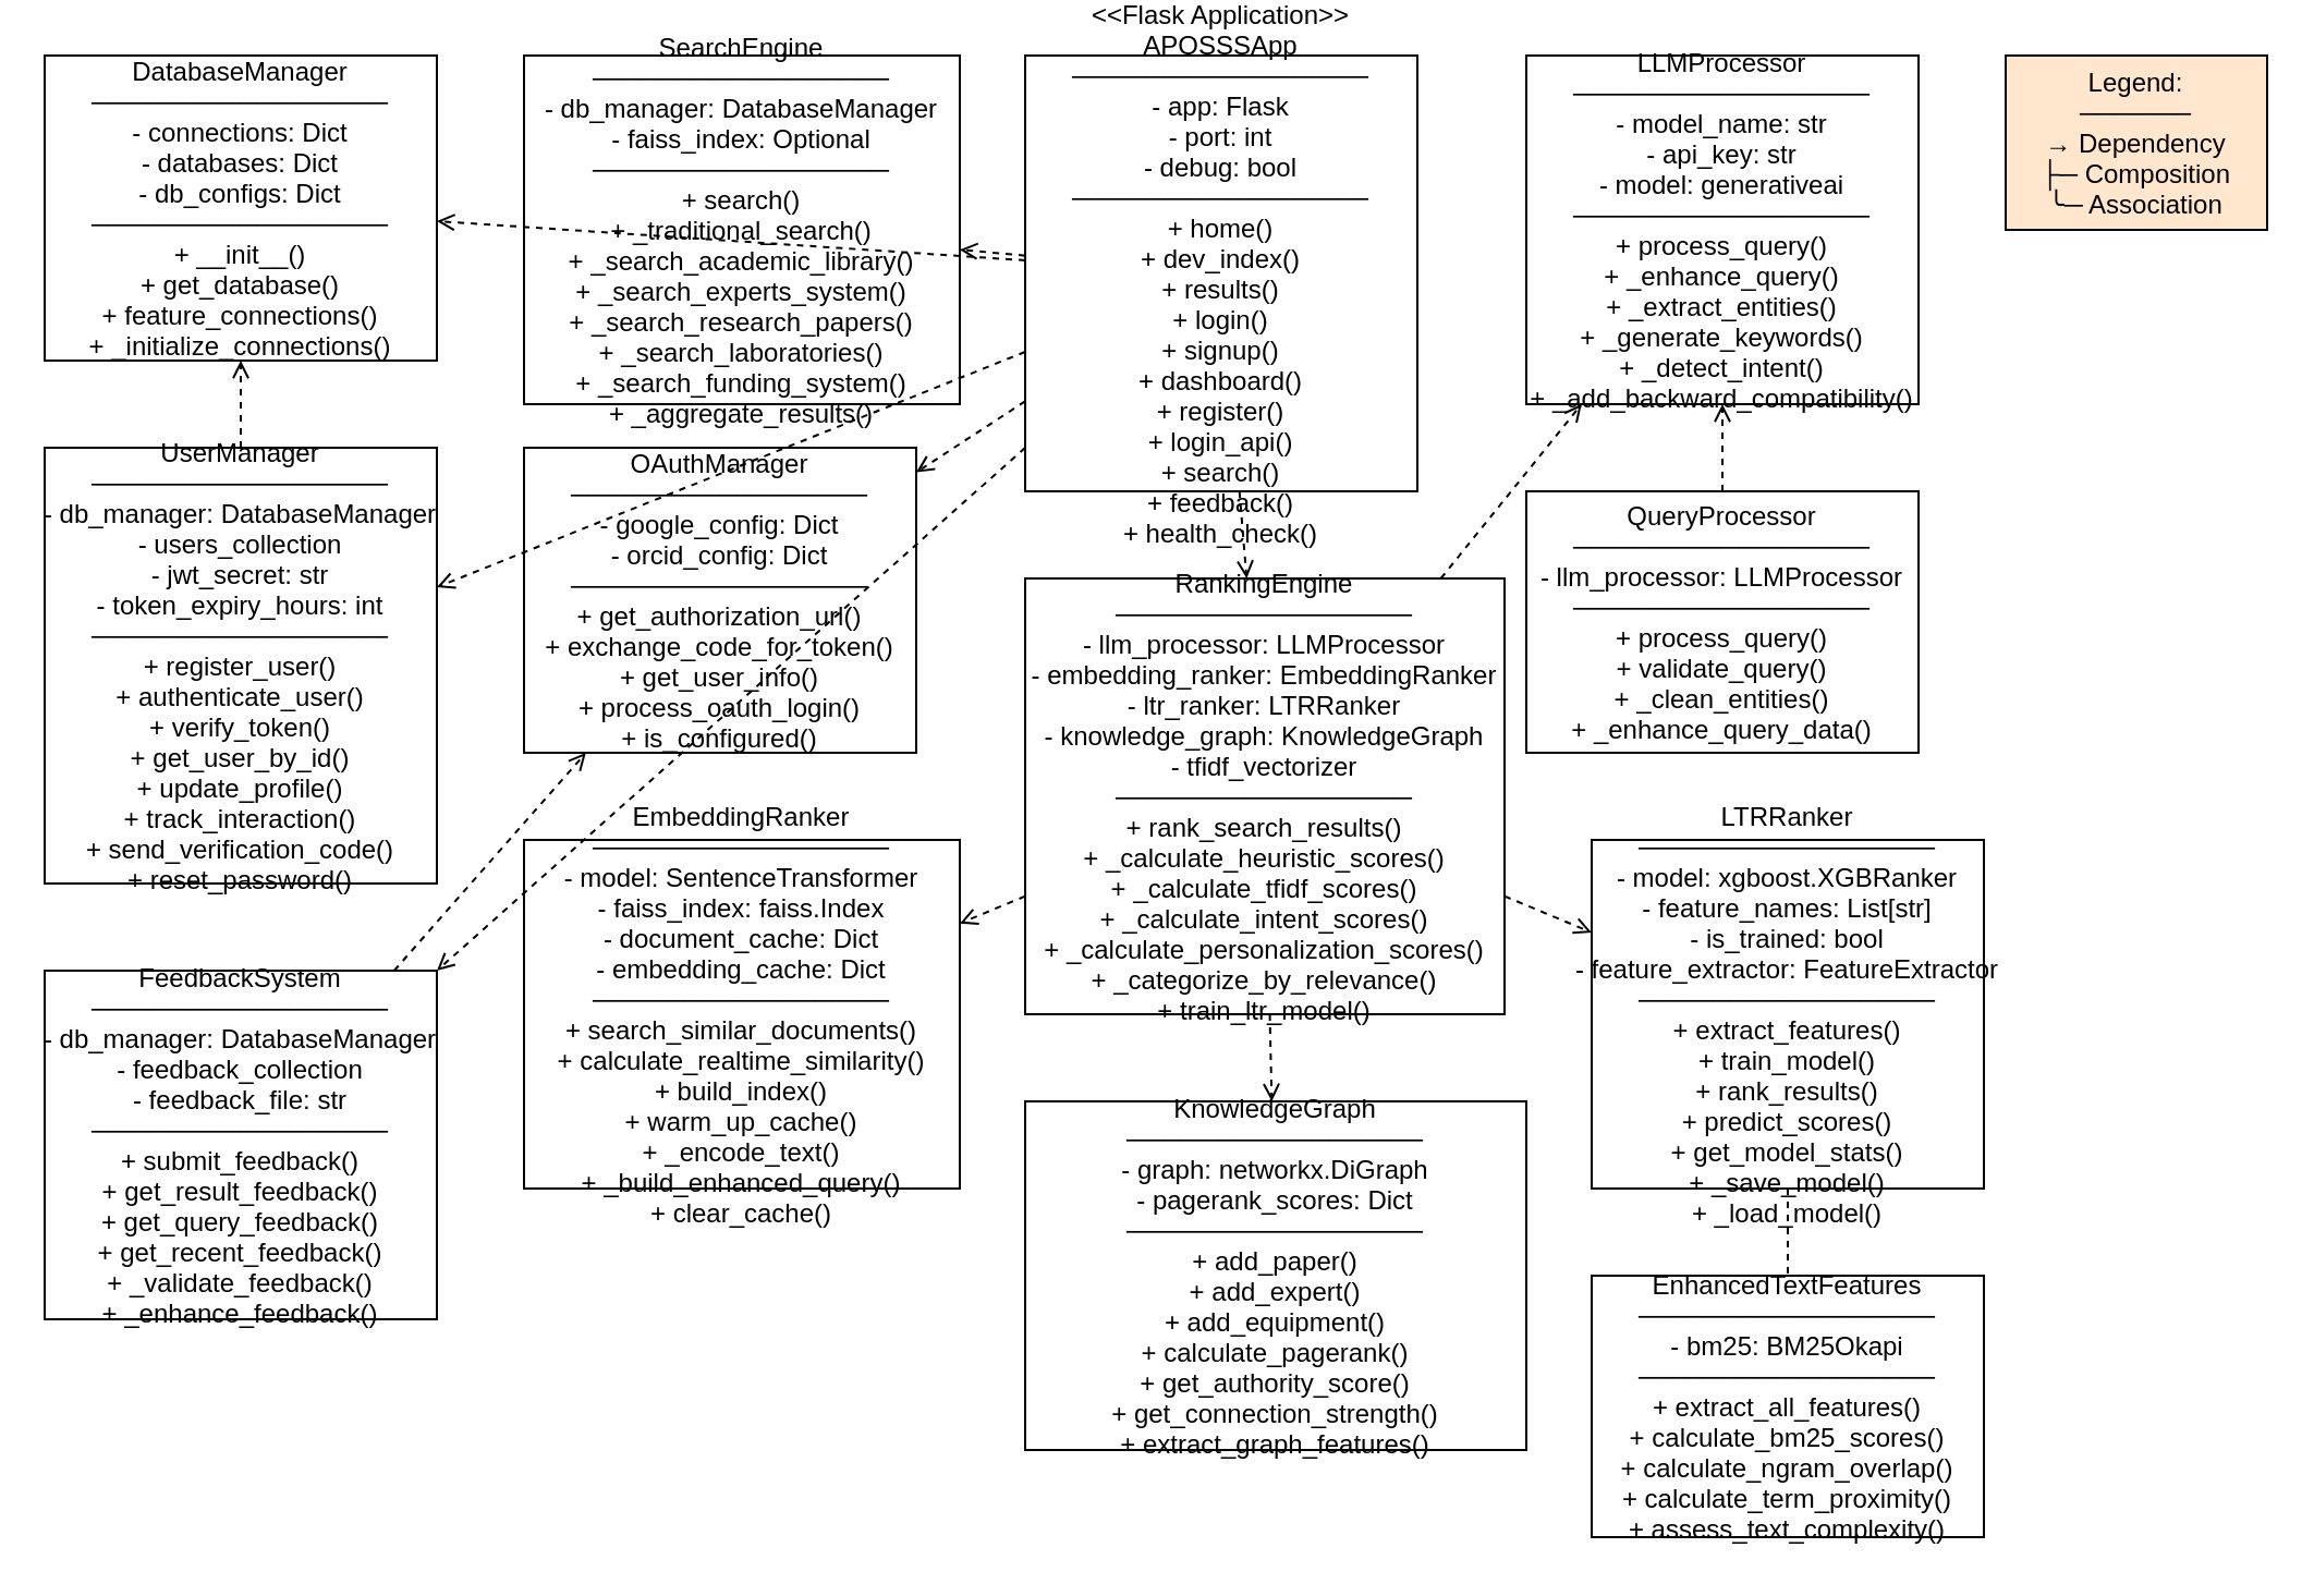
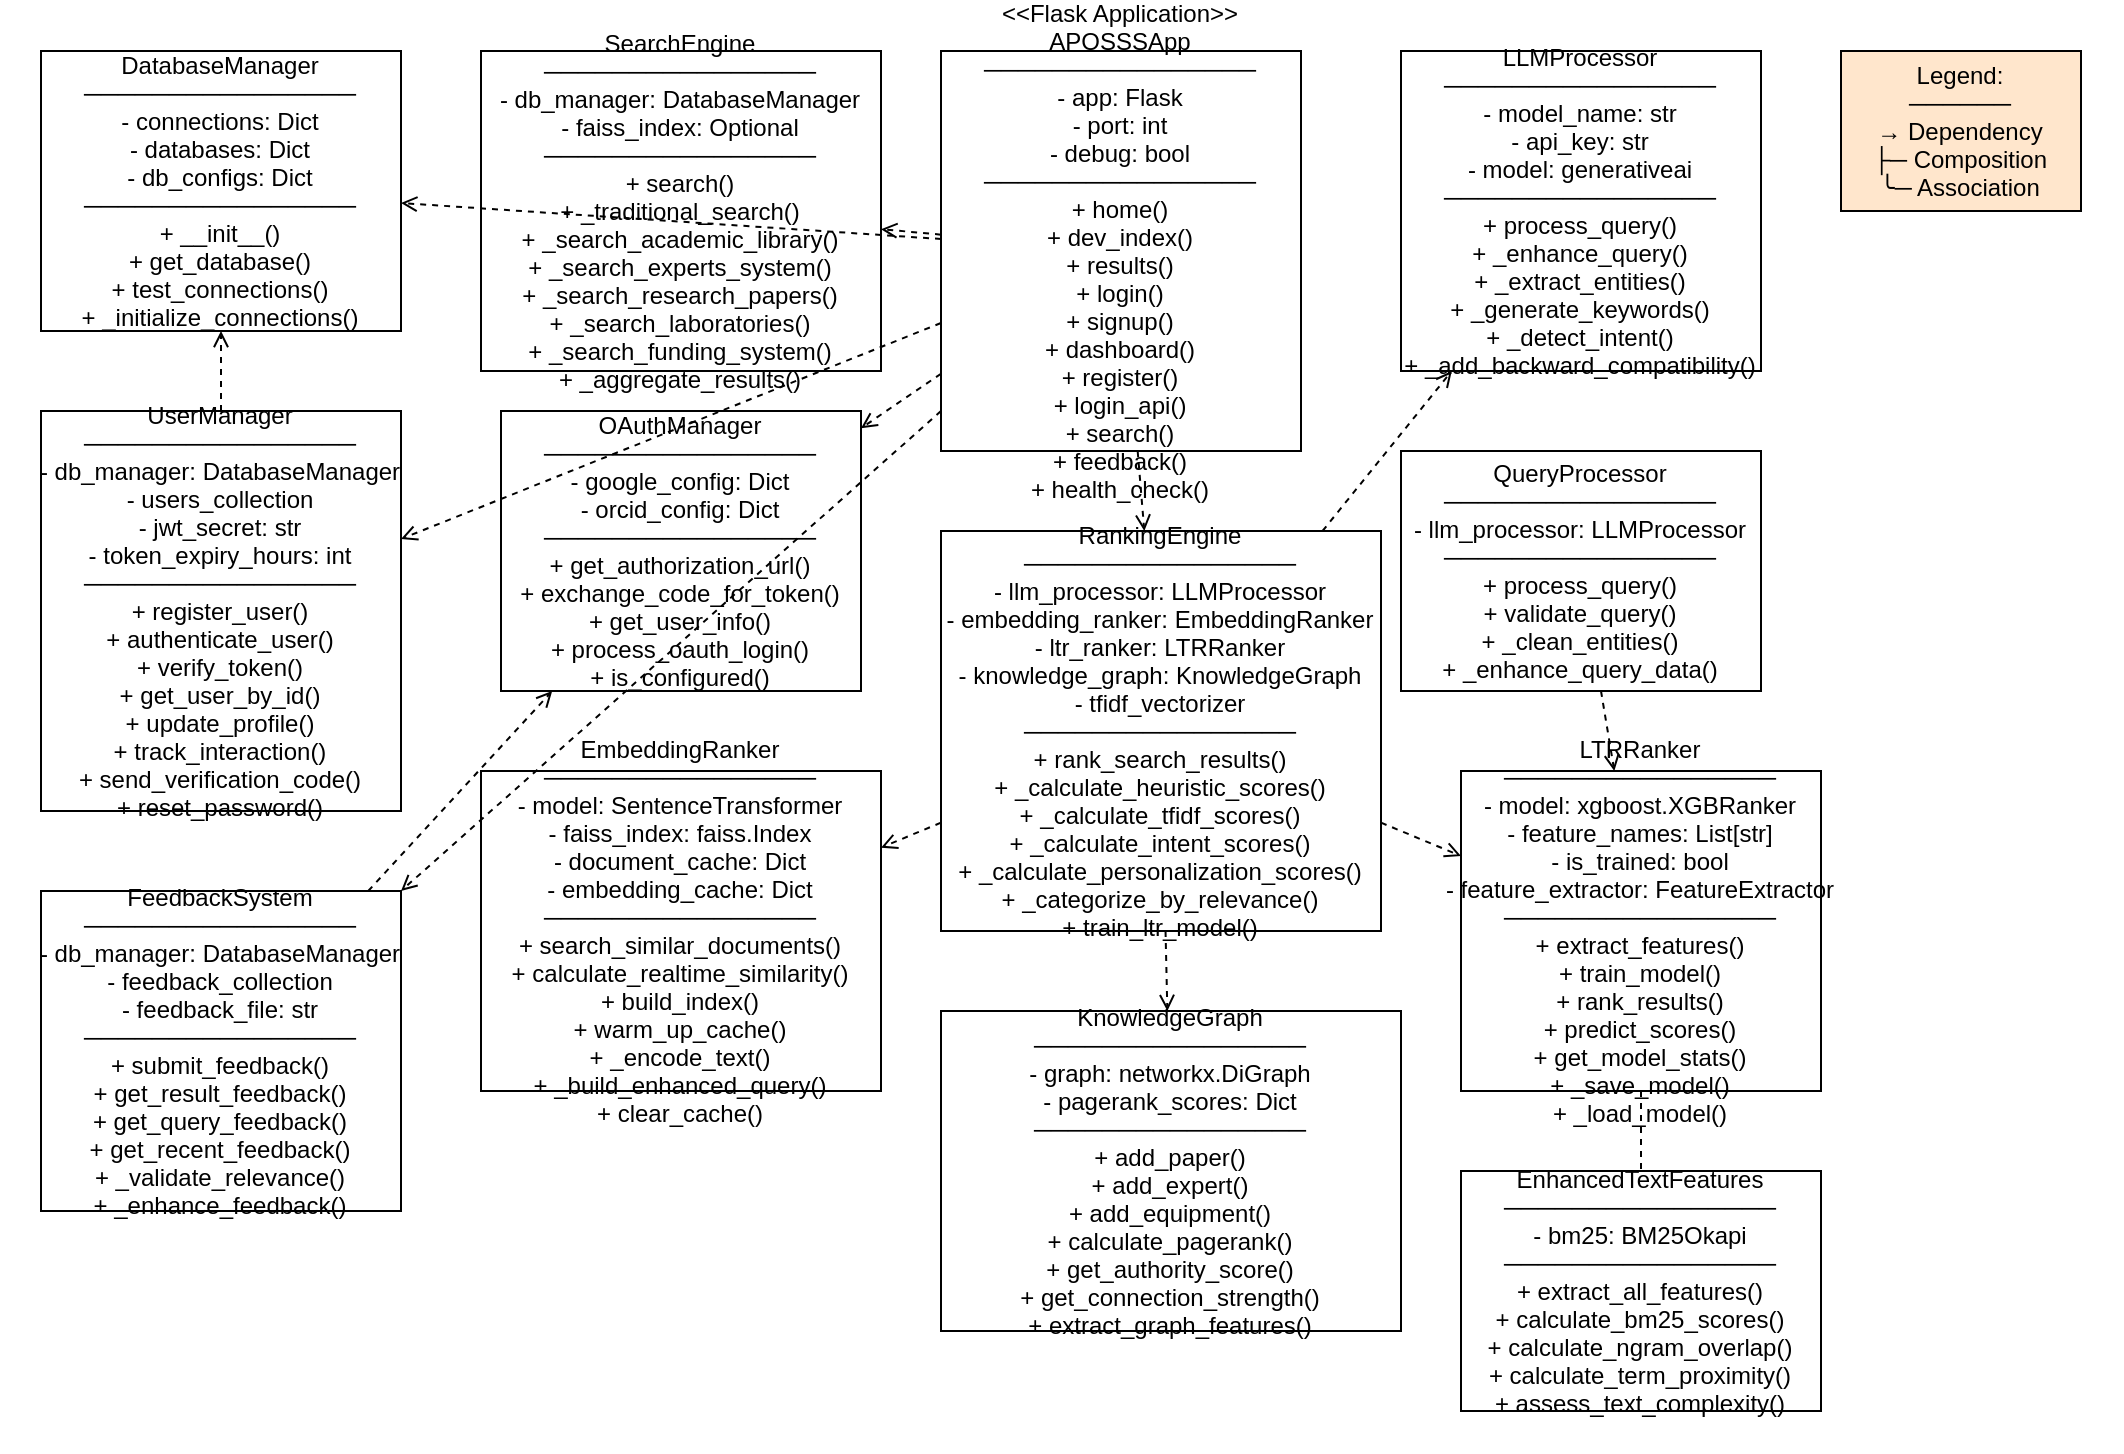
- <mxCell id="3" value="DatabaseManager&#10;────────────────&#10;- connections: Dict&#10;- databases: Dict&#10;- db_configs: Dict&#10;────────────────&#10;+ __init__()&#10;+ get_database()&#10;+ feature_connections()&#10;+ _initialize_connections()" vertex="1" parent="1"><mxGeometry x="20" y="20" width="180" height="140" as="geometry" /></mxCell>
+ <mxCell id="3" value="DatabaseManager&#10;────────────────&#10;- connections: Dict&#10;- databases: Dict&#10;- db_configs: Dict&#10;────────────────&#10;+ __init__()&#10;+ get_database()&#10;+ test_connections()&#10;+ _initialize_connections()" vertex="1" parent="1"><mxGeometry x="20" y="20" width="180" height="140" as="geometry" /></mxCell>
- <mxCell id="22" value="" style="endArrow=open;endFill=0;dashed=1;" edge="1" parent="1" source="7" target="6"><mxGeometry relative="1" as="geometry" /></mxCell>
+ <mxCell id="22" value="" style="endArrow=open;endFill=0;dashed=1;" edge="1" parent="1" source="7" target="10"><mxGeometry relative="1" as="geometry" /></mxCell>
- <mxCell id="5" value="OAuthManager&#10;────────────────&#10;- google_config: Dict&#10;- orcid_config: Dict&#10;────────────────&#10;+ get_authorization_url()&#10;+ exchange_code_for_token()&#10;+ get_user_info()&#10;+ process_oauth_login()&#10;+ is_configured()" vertex="1" parent="1"><mxGeometry x="240" y="200" width="180" height="140" as="geometry" /></mxCell>
+ <mxCell id="5" value="OAuthManager&#10;────────────────&#10;- google_config: Dict&#10;- orcid_config: Dict&#10;────────────────&#10;+ get_authorization_url()&#10;+ exchange_code_for_token()&#10;+ get_user_info()&#10;+ process_oauth_login()&#10;+ is_configured()" vertex="1" parent="1"><mxGeometry x="250" y="200" width="180" height="140" as="geometry" /></mxCell>
- <mxCell id="13" value="FeedbackSystem&#10;────────────────&#10;- db_manager: DatabaseManager&#10;- feedback_collection&#10;- feedback_file: str&#10;────────────────&#10;+ submit_feedback()&#10;+ get_result_feedback()&#10;+ get_query_feedback()&#10;+ get_recent_feedback()&#10;+ _validate_feedback()&#10;+ _enhance_feedback()" vertex="1" parent="1"><mxGeometry x="20" y="440" width="180" height="160" as="geometry" /></mxCell>
+ <mxCell id="13" value="FeedbackSystem&#10;────────────────&#10;- db_manager: DatabaseManager&#10;- feedback_collection&#10;- feedback_file: str&#10;────────────────&#10;+ submit_feedback()&#10;+ get_result_feedback()&#10;+ get_query_feedback()&#10;+ get_recent_feedback()&#10;+ _validate_relevance()&#10;+ _enhance_feedback()" vertex="1" parent="1"><mxGeometry x="20" y="440" width="180" height="160" as="geometry" /></mxCell>
